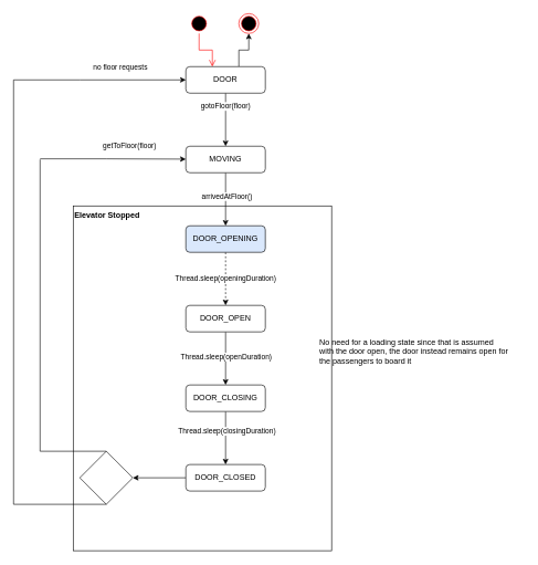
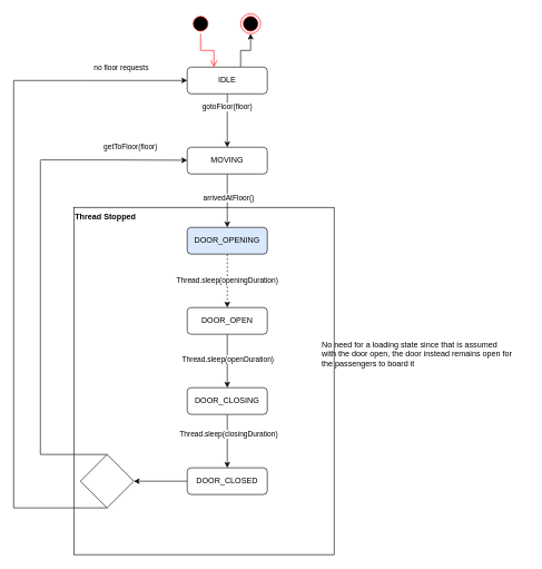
- <mxCell id="5" value="DOOR" style="rounded=1;whiteSpace=wrap;html=1;" parent="1" vertex="1"><mxGeometry x="280" y="100" width="120" height="40" as="geometry" /></mxCell>
+ <mxCell id="5" value="IDLE" style="rounded=1;whiteSpace=wrap;html=1;" parent="1" vertex="1"><mxGeometry x="280" y="100" width="120" height="40" as="geometry" /></mxCell>
- <mxCell id="2" value="&lt;b&gt;Elevator Stopped&lt;/b&gt;" style="rounded=0;whiteSpace=wrap;html=1;fillColor=none;verticalAlign=top;align=left;" parent="1" vertex="1"><mxGeometry x="110" y="310" width="390" height="520" as="geometry" /></mxCell>
+ <mxCell id="2" value="&lt;b&gt;Thread Stopped&lt;/b&gt;" style="rounded=0;whiteSpace=wrap;html=1;fillColor=none;verticalAlign=top;align=left;" parent="1" vertex="1"><mxGeometry x="110" y="310" width="390" height="520" as="geometry" /></mxCell>
